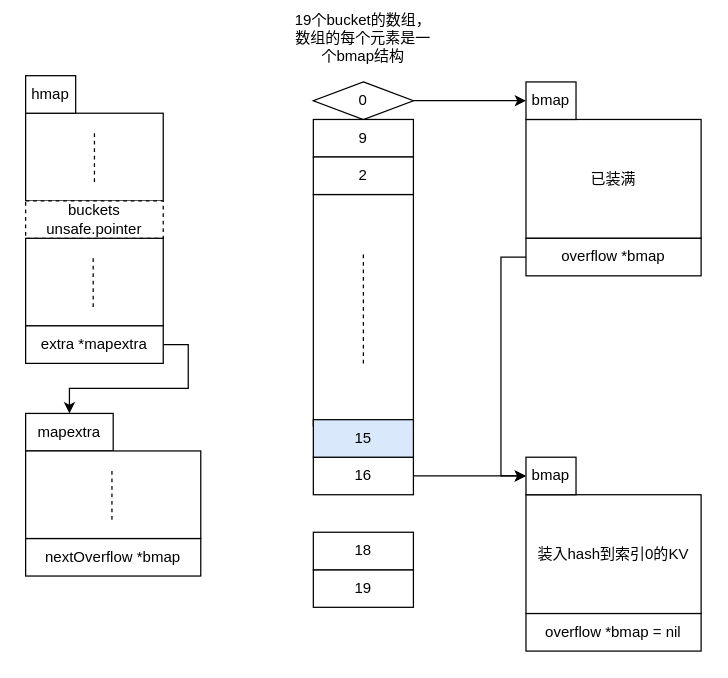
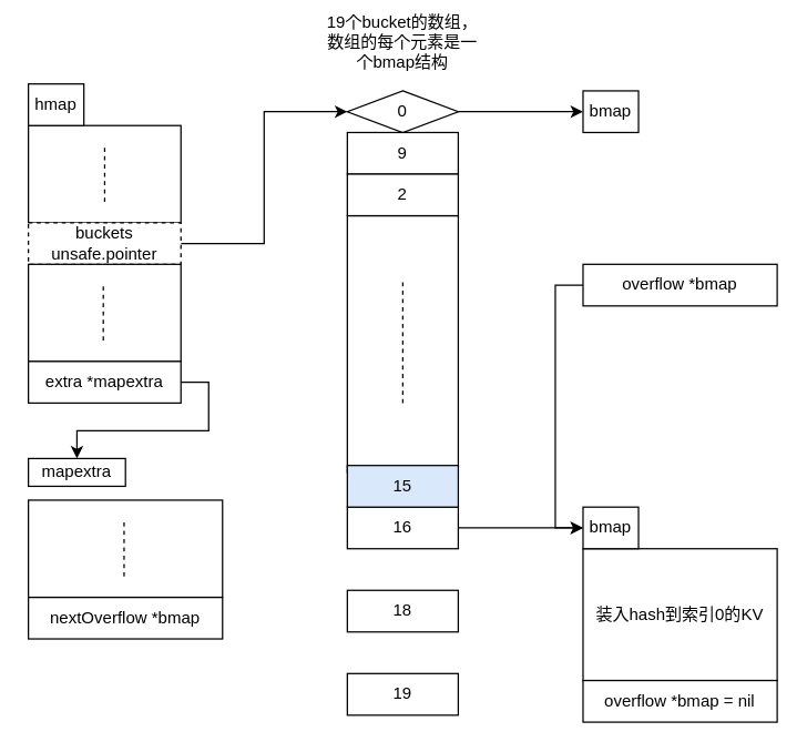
+ <mxCell id="3" style="edgeStyle=orthogonalEdgeStyle;rounded=0;orthogonalLoop=1;jettySize=auto;html=1;entryX=0;entryY=0.5;entryDx=0;entryDy=0;" edge="1" parent="1" source="4" target="17"><mxGeometry relative="1" as="geometry" /></mxCell>
- <mxCell id="26" value="已装满" style="rounded=0;whiteSpace=wrap;html=1;" vertex="1" parent="1"><mxGeometry x="420" y="95" width="140" height="95" as="geometry" /></mxCell>
- <mxCell id="11" value="mapextra" style="rounded=0;whiteSpace=wrap;html=1;" vertex="1" parent="1"><mxGeometry x="20" y="330" width="70" height="30" as="geometry" /></mxCell>
+ <mxCell id="11" value="mapextra" style="rounded=0;whiteSpace=wrap;html=1;" vertex="1" parent="1"><mxGeometry x="20" y="330" width="70" height="20" as="geometry" /></mxCell>
- <mxCell id="20" value="19" style="rounded=0;whiteSpace=wrap;html=1;" vertex="1" parent="1"><mxGeometry x="250" y="455" width="80" height="30" as="geometry" /></mxCell>
+ <mxCell id="20" value="19" style="rounded=0;whiteSpace=wrap;html=1;" vertex="1" parent="1"><mxGeometry x="250" y="485" width="80" height="30" as="geometry" /></mxCell>
